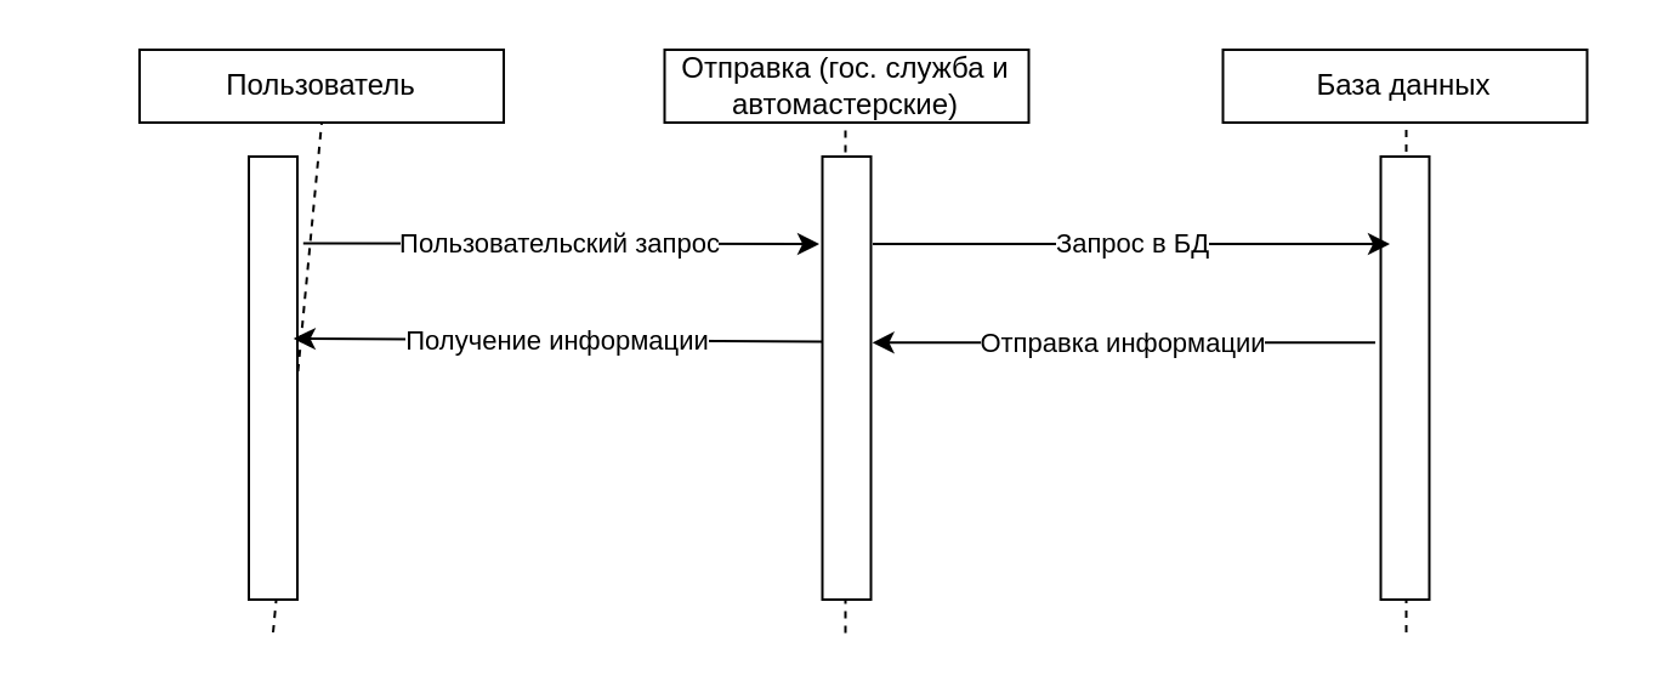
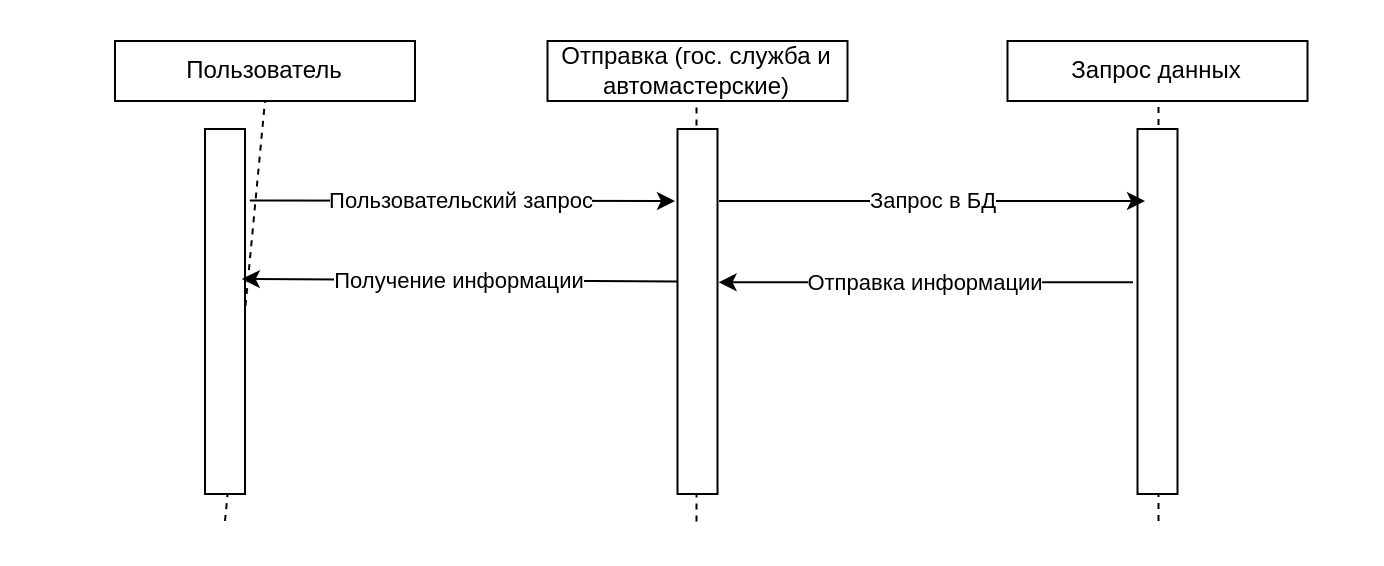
- <mxCell id="6" value="База данных" style="rounded=0;whiteSpace=wrap;html=1;" parent="1" vertex="1"><mxGeometry x="503.25" y="20" width="150" height="30" as="geometry" /></mxCell>
+ <mxCell id="6" value="Запрос данных" style="rounded=0;whiteSpace=wrap;html=1;" parent="1" vertex="1"><mxGeometry x="503.25" y="20" width="150" height="30" as="geometry" /></mxCell>
